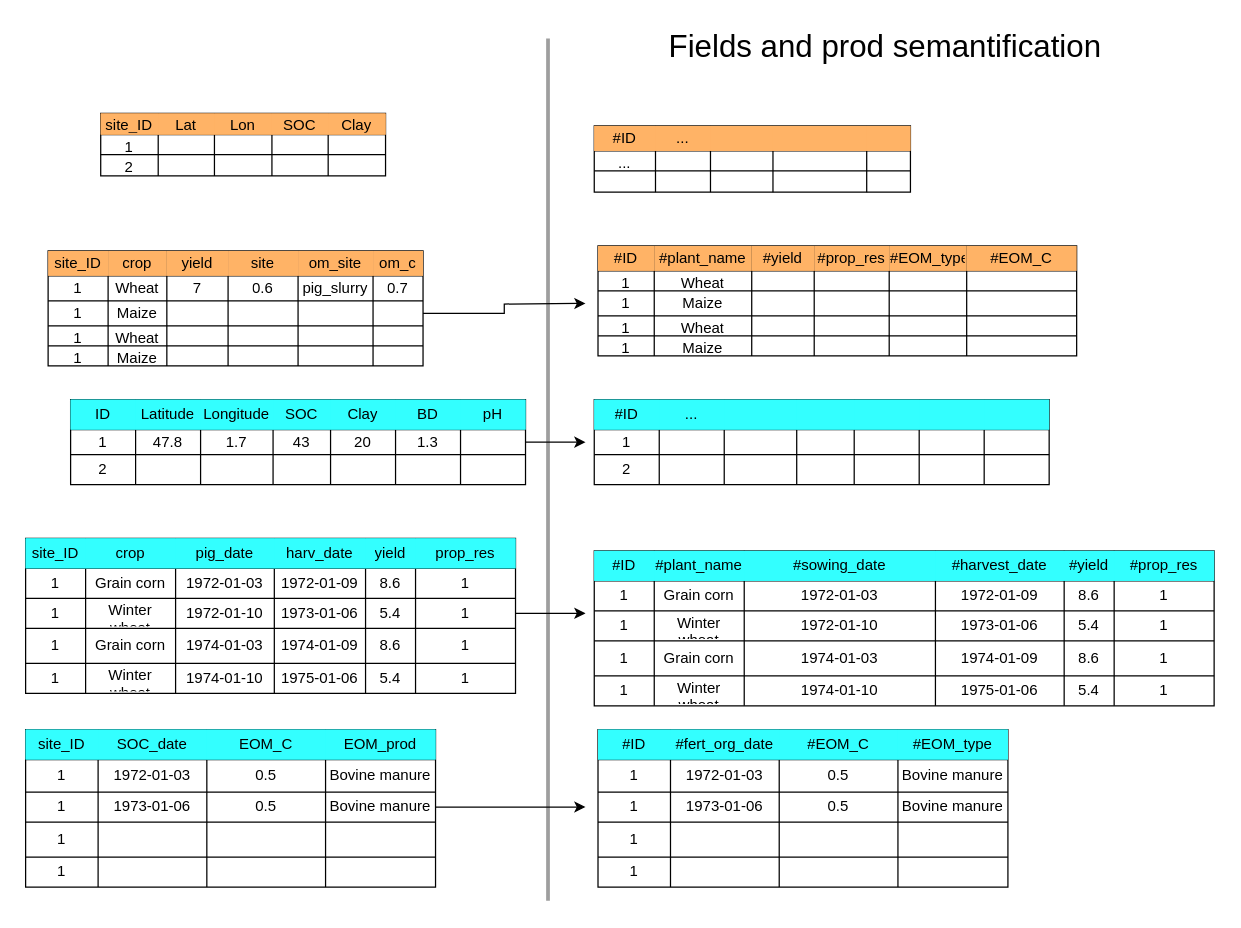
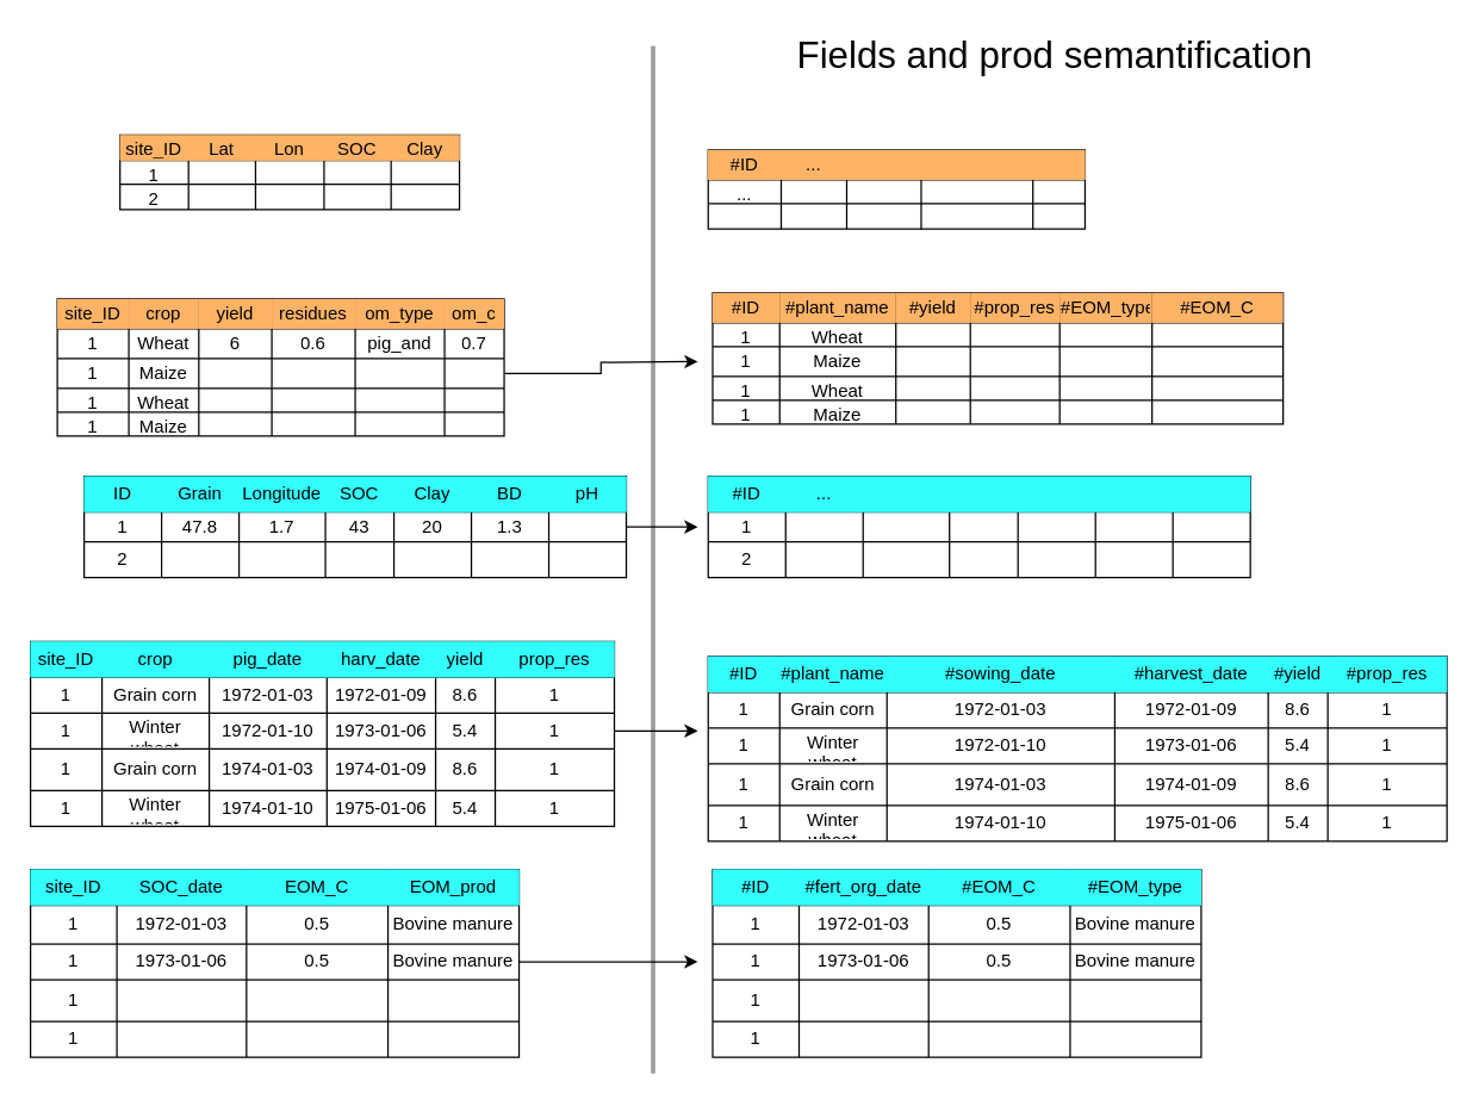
- <mxCell id="27" value="site" style="shape=partialRectangle;html=1;whiteSpace=wrap;connectable=0;strokeColor=inherit;overflow=hidden;fillColor=#FFB366;top=0;left=0;bottom=0;right=0;pointerEvents=1;" vertex="1" parent="23"><mxGeometry x="144" width="56" height="20" as="geometry"><mxRectangle width="56" height="20" as="alternateBounds" /></mxGeometry></mxCell>
+ <mxCell id="27" value="residues" style="shape=partialRectangle;html=1;whiteSpace=wrap;connectable=0;strokeColor=inherit;overflow=hidden;fillColor=#FFB366;top=0;left=0;bottom=0;right=0;pointerEvents=1;" vertex="1" parent="23"><mxGeometry x="144" width="56" height="20" as="geometry"><mxRectangle width="56" height="20" as="alternateBounds" /></mxGeometry></mxCell>
- <mxCell id="28" value="om_site" style="shape=partialRectangle;html=1;whiteSpace=wrap;connectable=0;strokeColor=inherit;overflow=hidden;fillColor=#FFB366;top=0;left=0;bottom=0;right=0;pointerEvents=1;" vertex="1" parent="23"><mxGeometry x="200" width="60" height="20" as="geometry"><mxRectangle width="60" height="20" as="alternateBounds" /></mxGeometry></mxCell>
+ <mxCell id="28" value="om_type" style="shape=partialRectangle;html=1;whiteSpace=wrap;connectable=0;strokeColor=inherit;overflow=hidden;fillColor=#FFB366;top=0;left=0;bottom=0;right=0;pointerEvents=1;" vertex="1" parent="23"><mxGeometry x="200" width="60" height="20" as="geometry"><mxRectangle width="60" height="20" as="alternateBounds" /></mxGeometry></mxCell>
- <mxCell id="33" value="&lt;div&gt;7&lt;/div&gt;" style="shape=partialRectangle;html=1;whiteSpace=wrap;connectable=0;strokeColor=inherit;overflow=hidden;fillColor=none;top=0;left=0;bottom=0;right=0;pointerEvents=1;" vertex="1" parent="30"><mxGeometry x="95" width="49" height="20" as="geometry"><mxRectangle width="49" height="20" as="alternateBounds" /></mxGeometry></mxCell>
+ <mxCell id="33" value="&lt;div&gt;6&lt;/div&gt;" style="shape=partialRectangle;html=1;whiteSpace=wrap;connectable=0;strokeColor=inherit;overflow=hidden;fillColor=none;top=0;left=0;bottom=0;right=0;pointerEvents=1;" vertex="1" parent="30"><mxGeometry x="95" width="49" height="20" as="geometry"><mxRectangle width="49" height="20" as="alternateBounds" /></mxGeometry></mxCell>
- <mxCell id="35" value="pig_slurry" style="shape=partialRectangle;html=1;whiteSpace=wrap;connectable=0;strokeColor=inherit;overflow=hidden;fillColor=none;top=0;left=0;bottom=0;right=0;pointerEvents=1;" vertex="1" parent="30"><mxGeometry x="200" width="60" height="20" as="geometry"><mxRectangle width="60" height="20" as="alternateBounds" /></mxGeometry></mxCell>
+ <mxCell id="35" value="pig_and" style="shape=partialRectangle;html=1;whiteSpace=wrap;connectable=0;strokeColor=inherit;overflow=hidden;fillColor=none;top=0;left=0;bottom=0;right=0;pointerEvents=1;" vertex="1" parent="30"><mxGeometry x="200" width="60" height="20" as="geometry"><mxRectangle width="60" height="20" as="alternateBounds" /></mxGeometry></mxCell>
- <mxCell id="62" value="Latitude" style="shape=partialRectangle;html=1;whiteSpace=wrap;connectable=0;strokeColor=inherit;overflow=hidden;fillColor=#33FFFF;top=0;left=0;bottom=0;right=0;pointerEvents=1;fontSize=12;" vertex="1" parent="60"><mxGeometry x="52" width="52" height="24" as="geometry"><mxRectangle width="52" height="24" as="alternateBounds" /></mxGeometry></mxCell>
+ <mxCell id="62" value="Grain" style="shape=partialRectangle;html=1;whiteSpace=wrap;connectable=0;strokeColor=inherit;overflow=hidden;fillColor=#33FFFF;top=0;left=0;bottom=0;right=0;pointerEvents=1;fontSize=12;" vertex="1" parent="60"><mxGeometry x="52" width="52" height="24" as="geometry"><mxRectangle width="52" height="24" as="alternateBounds" /></mxGeometry></mxCell>
